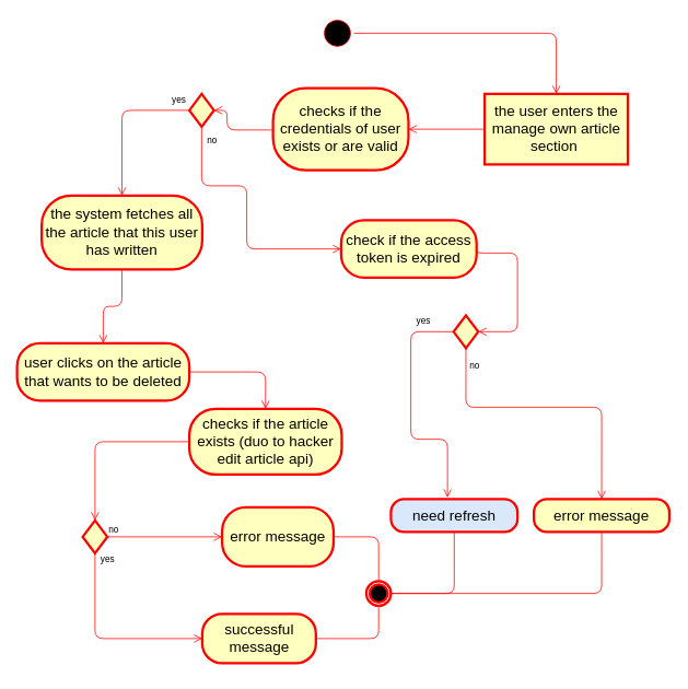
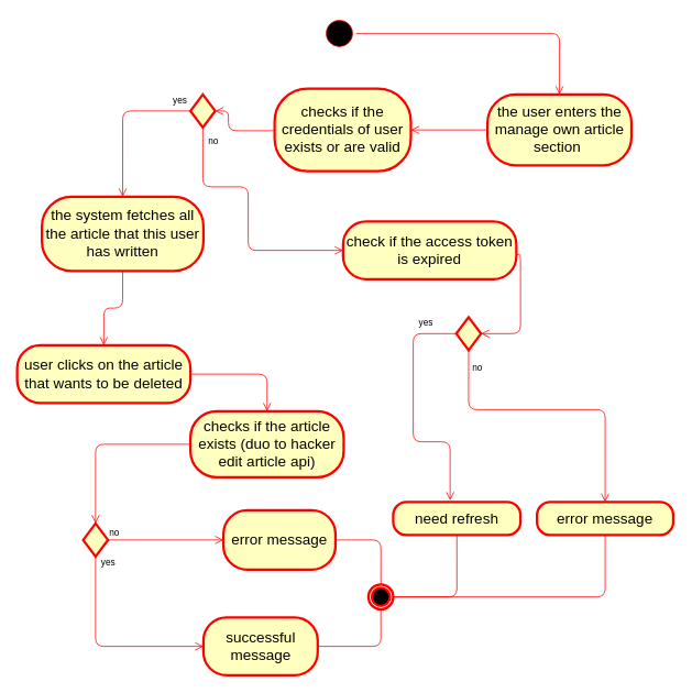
- <mxCell id="4" value="&lt;span style=&quot;font-size: 18px;&quot;&gt;the user enters the manage own article section&amp;nbsp;&lt;/span&gt;" style="whiteSpace=wrap;html=1;arcSize=40;fontColor=#000000;fillColor=#ffffc0;strokeColor=#ff0000;strokeWidth=3;rounded=0;" parent="1" vertex="1"><mxGeometry x="590" y="114" width="174.5" height="86" as="geometry" /></mxCell>
+ <mxCell id="4" value="&lt;span style=&quot;font-size: 18px;&quot;&gt;the user enters the manage own article section&amp;nbsp;&lt;/span&gt;" style="rounded=1;whiteSpace=wrap;html=1;arcSize=40;fontColor=#000000;fillColor=#ffffc0;strokeColor=#ff0000;strokeWidth=3;" parent="1" vertex="1"><mxGeometry x="590" y="114" width="174.5" height="86" as="geometry" /></mxCell>
- <mxCell id="25" value="check if the access token is expired" style="rounded=1;whiteSpace=wrap;html=1;arcSize=40;fontColor=#000000;fillColor=#ffffc0;strokeColor=#ff0000;strokeWidth=3;fontSize=18;" vertex="1" parent="1"><mxGeometry x="415" y="268" width="165.13" height="70" as="geometry" /></mxCell>
+ <mxCell id="25" value="check if the access token is expired" style="rounded=1;whiteSpace=wrap;html=1;arcSize=40;fontColor=#000000;fillColor=#ffffc0;strokeColor=#ff0000;strokeWidth=3;fontSize=18;" vertex="1" parent="1"><mxGeometry x="415" y="268" width="210" height="70" as="geometry" /></mxCell>
- <mxCell id="32" value="need refresh" style="rounded=1;whiteSpace=wrap;html=1;arcSize=40;fontColor=#000000;fillColor=#dae8fc;strokeColor=#ff0000;strokeWidth=3;fontSize=18;" vertex="1" parent="1"><mxGeometry x="475.75" y="608" width="154.25" height="40" as="geometry" /></mxCell>
+ <mxCell id="32" value="need refresh" style="rounded=1;whiteSpace=wrap;html=1;arcSize=40;fontColor=#000000;fillColor=#ffffc0;strokeColor=#ff0000;strokeWidth=3;fontSize=18;" vertex="1" parent="1"><mxGeometry x="475.75" y="608" width="154.25" height="40" as="geometry" /></mxCell>
- <mxCell id="9" value="successful message" style="rounded=1;whiteSpace=wrap;html=1;arcSize=40;fontColor=#000000;fillColor=#ffffc0;strokeColor=#ff0000;strokeWidth=3;fontFamily=Helvetica;fontSize=18;align=center;" parent="1" vertex="1"><mxGeometry x="245.75" y="748" width="138.5" height="60" as="geometry" /></mxCell>
+ <mxCell id="9" value="successful message" style="rounded=1;whiteSpace=wrap;html=1;arcSize=40;fontColor=#000000;fillColor=#ffffc0;strokeColor=#ff0000;strokeWidth=3;fontFamily=Helvetica;fontSize=18;align=center;" parent="1" vertex="1"><mxGeometry x="245.75" y="748" width="138.5" height="70" as="geometry" /></mxCell>
